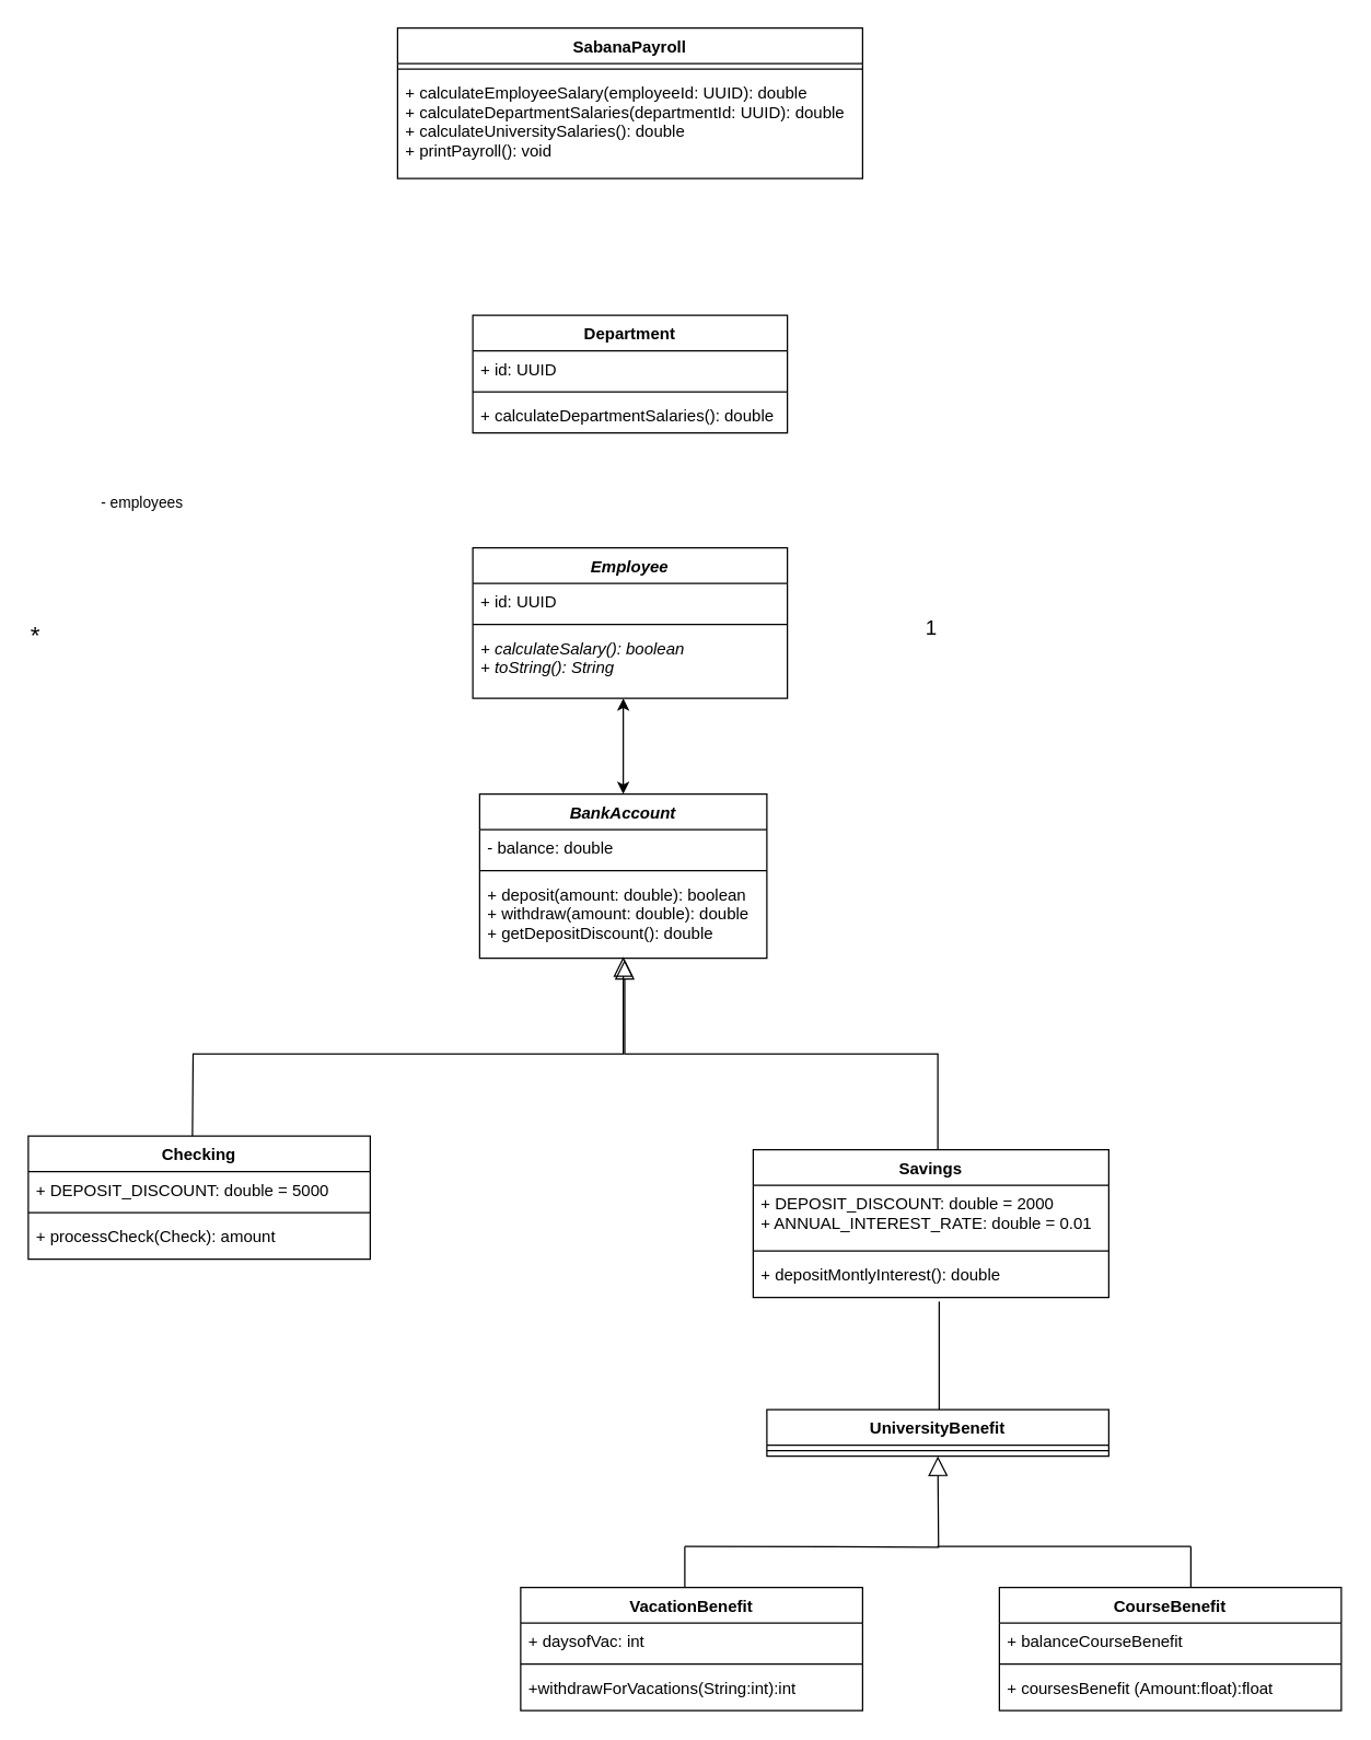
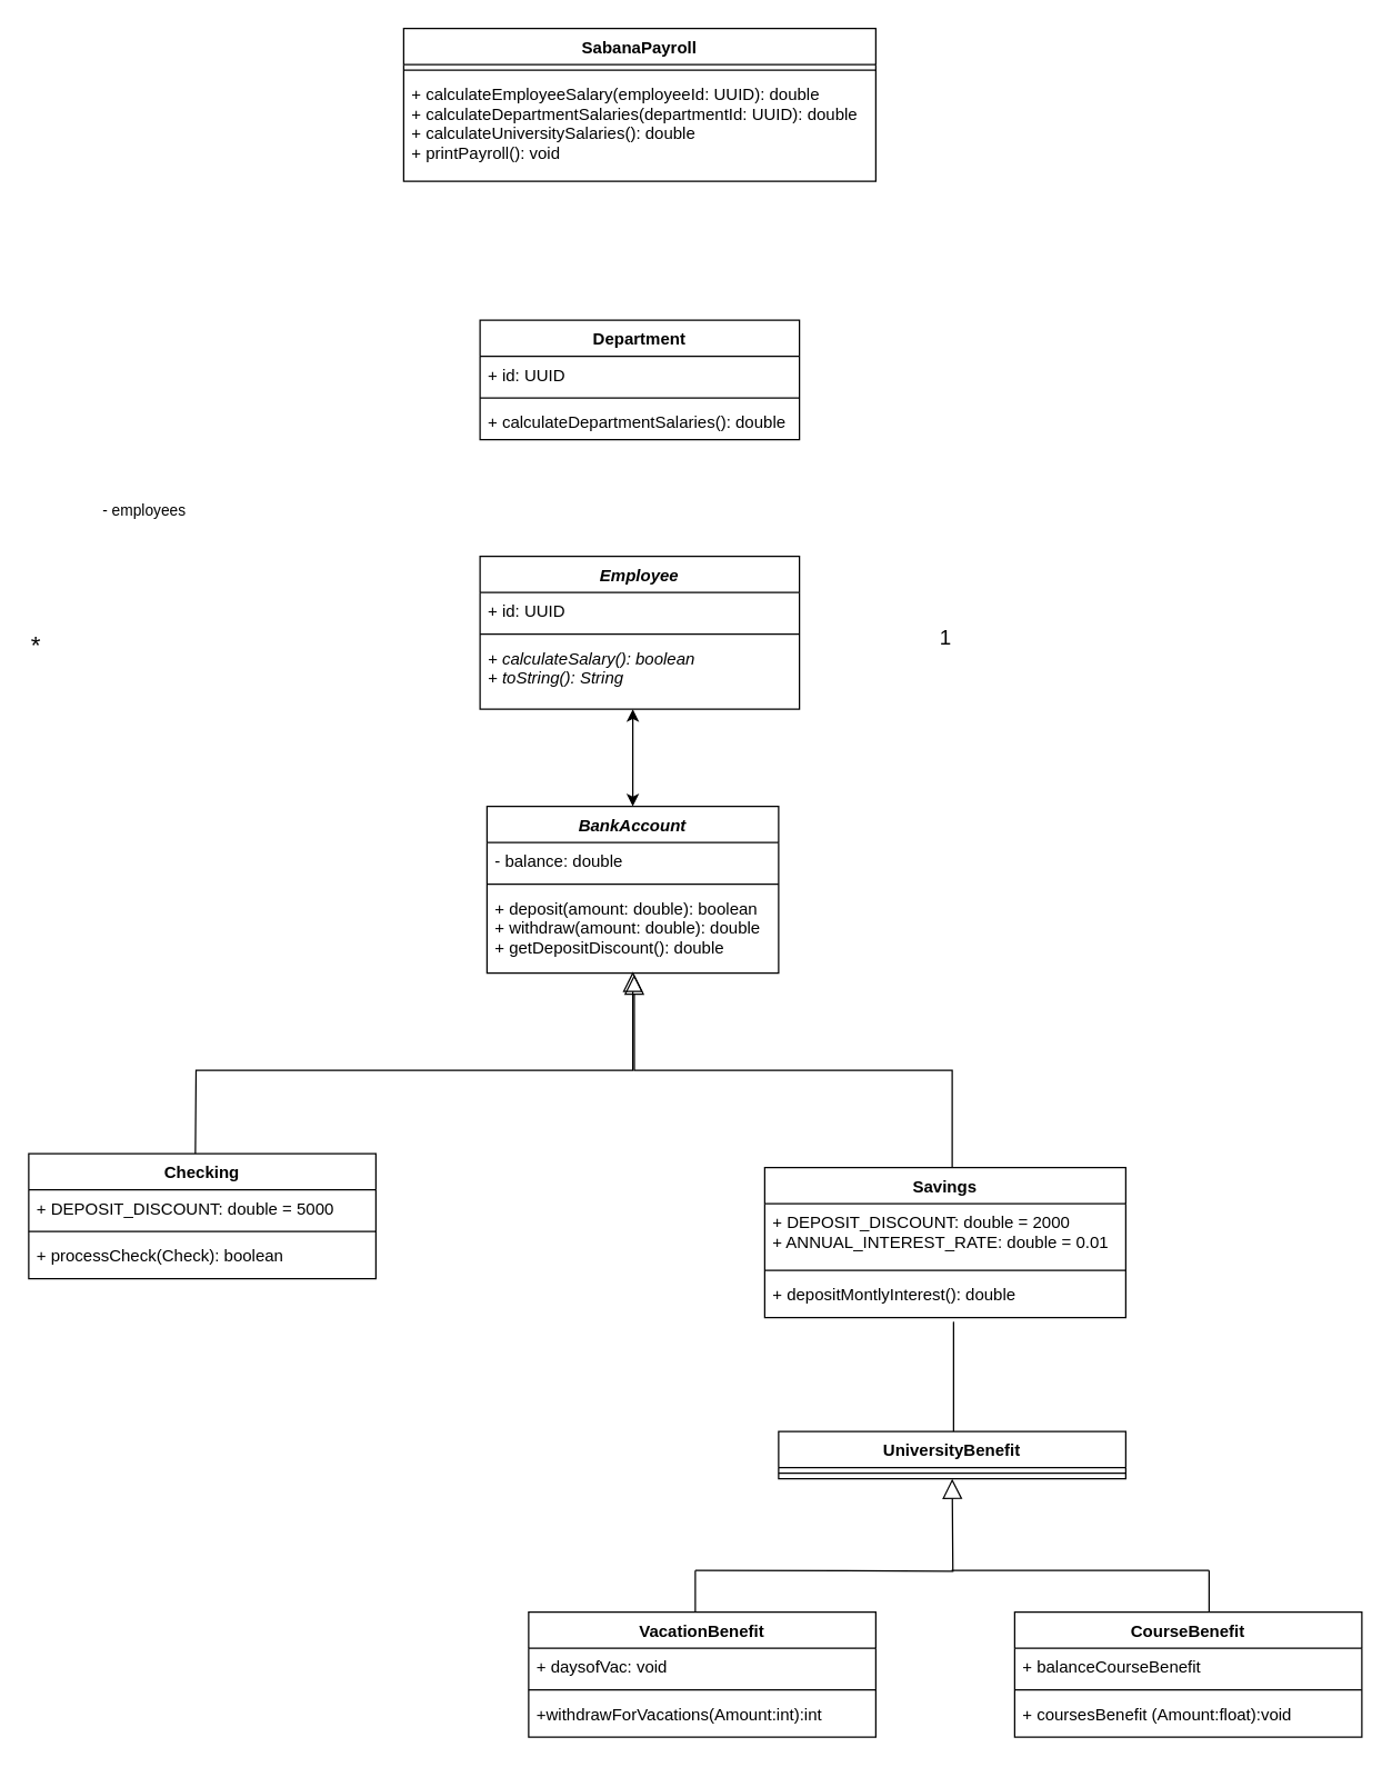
- <mxCell id="23" value="+ processCheck(Check): amount" style="text;strokeColor=none;fillColor=none;align=left;verticalAlign=top;spacingLeft=4;spacingRight=4;overflow=hidden;rotatable=0;points=[[0,0.5],[1,0.5]];portConstraint=eastwest;fontStyle=0" parent="20" vertex="1"><mxGeometry y="60" width="250" height="30" as="geometry" /></mxCell>
+ <mxCell id="23" value="+ processCheck(Check): boolean" style="text;strokeColor=none;fillColor=none;align=left;verticalAlign=top;spacingLeft=4;spacingRight=4;overflow=hidden;rotatable=0;points=[[0,0.5],[1,0.5]];portConstraint=eastwest;fontStyle=0" parent="20" vertex="1"><mxGeometry y="60" width="250" height="30" as="geometry" /></mxCell>
- <mxCell id="39" value="+ daysofVac: int " style="text;strokeColor=none;fillColor=none;align=left;verticalAlign=top;spacingLeft=4;spacingRight=4;overflow=hidden;rotatable=0;points=[[0,0.5],[1,0.5]];portConstraint=eastwest;" vertex="1" parent="38"><mxGeometry y="26" width="250" height="26" as="geometry" /></mxCell>
+ <mxCell id="39" value="+ daysofVac: void " style="text;strokeColor=none;fillColor=none;align=left;verticalAlign=top;spacingLeft=4;spacingRight=4;overflow=hidden;rotatable=0;points=[[0,0.5],[1,0.5]];portConstraint=eastwest;" vertex="1" parent="38"><mxGeometry y="26" width="250" height="26" as="geometry" /></mxCell>
- <mxCell id="41" value="+withdrawForVacations(String:int):int" style="text;strokeColor=none;fillColor=none;align=left;verticalAlign=top;spacingLeft=4;spacingRight=4;overflow=hidden;rotatable=0;points=[[0,0.5],[1,0.5]];portConstraint=eastwest;fontStyle=0" vertex="1" parent="38"><mxGeometry y="60" width="250" height="30" as="geometry" /></mxCell>
+ <mxCell id="41" value="+withdrawForVacations(Amount:int):int" style="text;strokeColor=none;fillColor=none;align=left;verticalAlign=top;spacingLeft=4;spacingRight=4;overflow=hidden;rotatable=0;points=[[0,0.5],[1,0.5]];portConstraint=eastwest;fontStyle=0" vertex="1" parent="38"><mxGeometry y="60" width="250" height="30" as="geometry" /></mxCell>
- <mxCell id="45" value="+ coursesBenefit (Amount:float):float" style="text;strokeColor=none;fillColor=none;align=left;verticalAlign=top;spacingLeft=4;spacingRight=4;overflow=hidden;rotatable=0;points=[[0,0.5],[1,0.5]];portConstraint=eastwest;fontStyle=0" vertex="1" parent="42"><mxGeometry y="60" width="250" height="30" as="geometry" /></mxCell>
+ <mxCell id="45" value="+ coursesBenefit (Amount:float):void" style="text;strokeColor=none;fillColor=none;align=left;verticalAlign=top;spacingLeft=4;spacingRight=4;overflow=hidden;rotatable=0;points=[[0,0.5],[1,0.5]];portConstraint=eastwest;fontStyle=0" vertex="1" parent="42"><mxGeometry y="60" width="250" height="30" as="geometry" /></mxCell>
